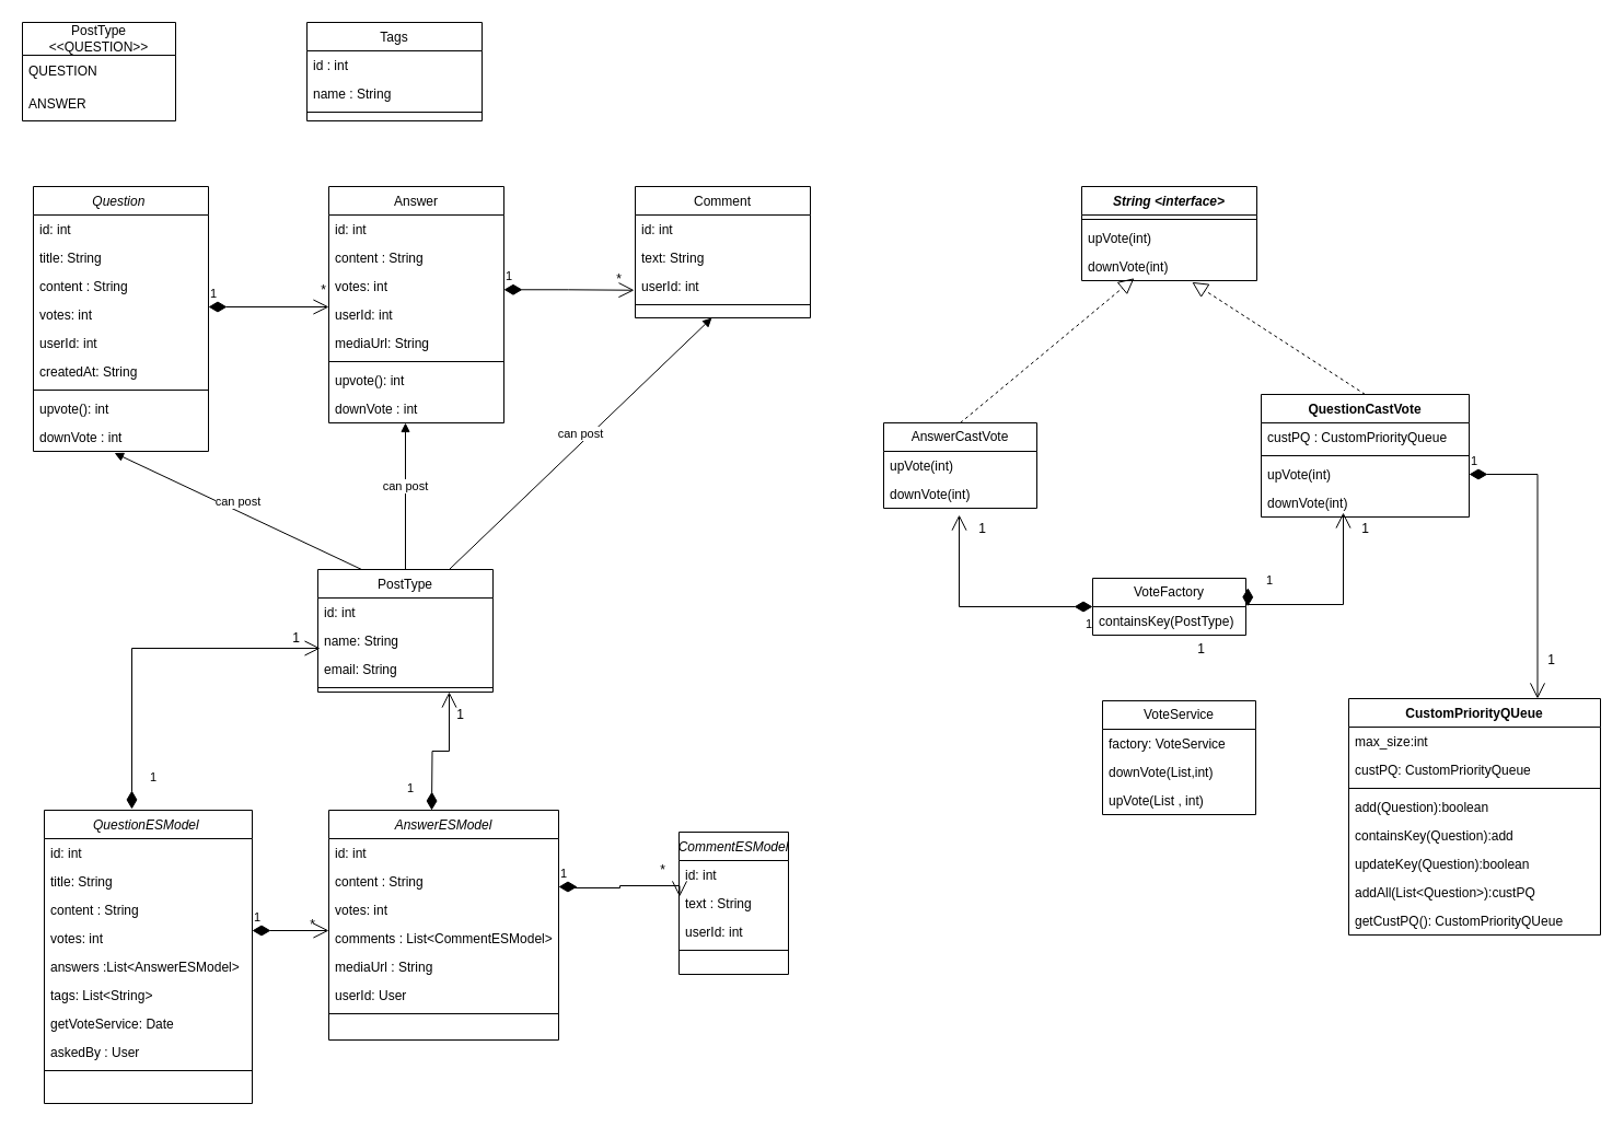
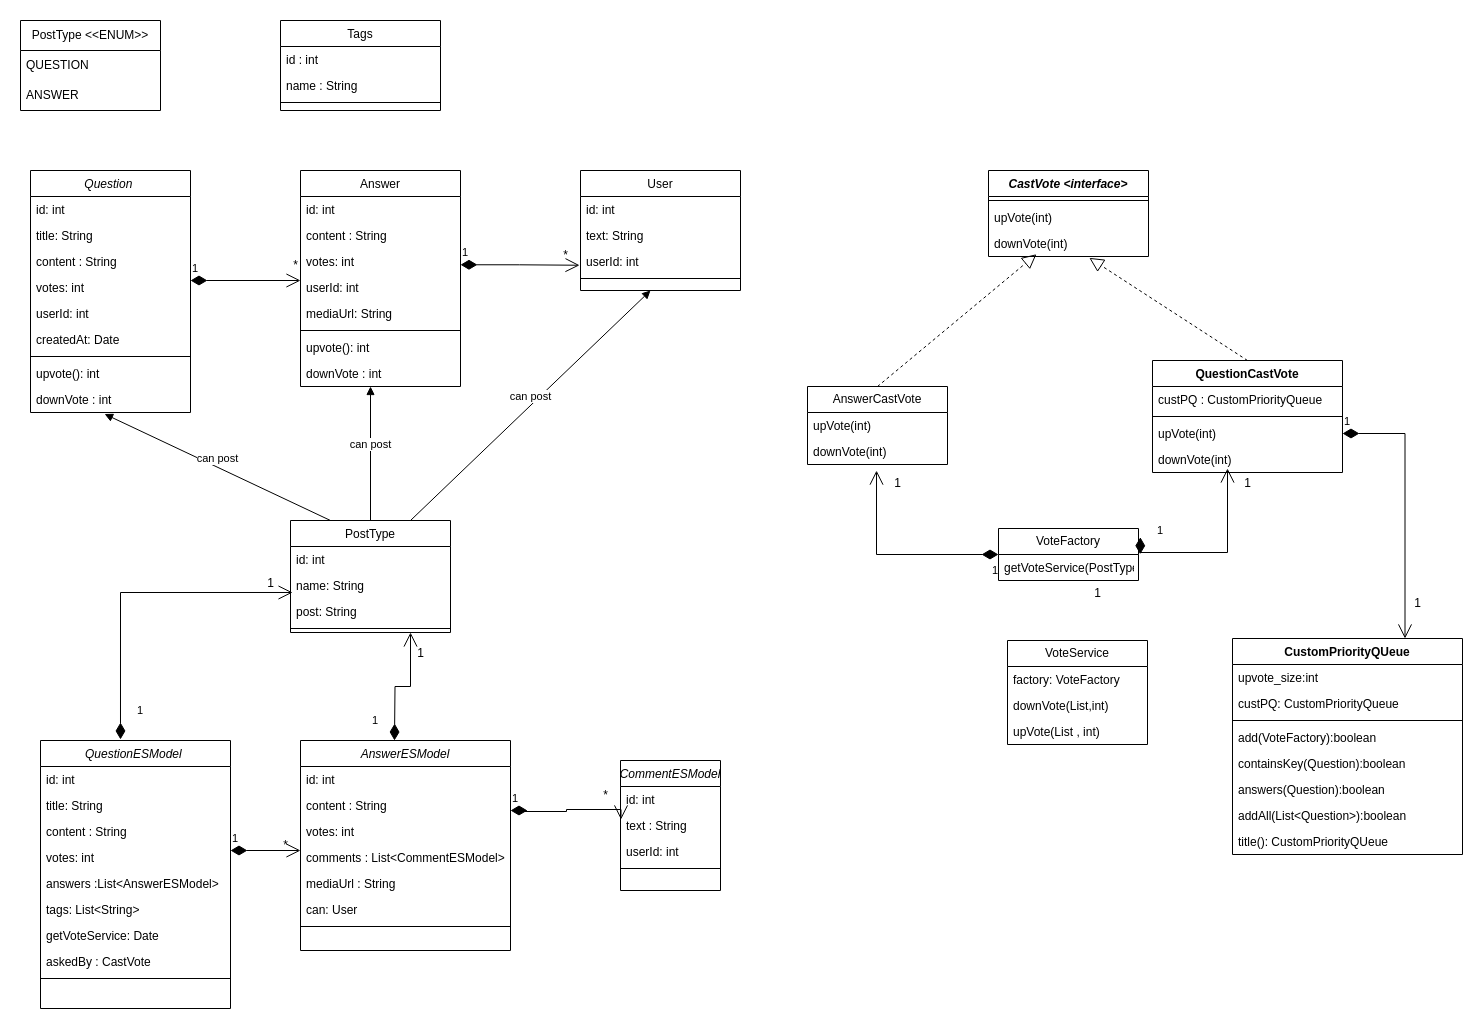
- <mxCell id="35" value="PostType &amp;lt;&amp;lt;QUESTION&amp;gt;&amp;gt;" style="swimlane;fontStyle=0;childLayout=stackLayout;horizontal=1;startSize=30;horizontalStack=0;resizeParent=1;resizeParentMax=0;resizeLast=0;collapsible=1;marginBottom=0;whiteSpace=wrap;html=1;" parent="1" vertex="1"><mxGeometry x="20" y="20" width="140" height="90" as="geometry" /></mxCell>
+ <mxCell id="35" value="PostType &amp;lt;&amp;lt;ENUM&amp;gt;&amp;gt;" style="swimlane;fontStyle=0;childLayout=stackLayout;horizontal=1;startSize=30;horizontalStack=0;resizeParent=1;resizeParentMax=0;resizeLast=0;collapsible=1;marginBottom=0;whiteSpace=wrap;html=1;" parent="1" vertex="1"><mxGeometry x="20" y="20" width="140" height="90" as="geometry" /></mxCell>
- <mxCell id="25" value="Comment" style="swimlane;fontStyle=0;align=center;verticalAlign=top;childLayout=stackLayout;horizontal=1;startSize=26;horizontalStack=0;resizeParent=1;resizeLast=0;collapsible=1;marginBottom=0;rounded=0;shadow=0;strokeWidth=1;" parent="1" vertex="1"><mxGeometry x="580" width="160" height="120" as="geometry" y="170"><mxRectangle x="550" y="140" width="160" height="26" as="alternateBounds" /></mxGeometry></mxCell>
+ <mxCell id="25" value="User" style="swimlane;fontStyle=0;align=center;verticalAlign=top;childLayout=stackLayout;horizontal=1;startSize=26;horizontalStack=0;resizeParent=1;resizeLast=0;collapsible=1;marginBottom=0;rounded=0;shadow=0;strokeWidth=1;" parent="1" vertex="1"><mxGeometry x="580" width="160" height="120" as="geometry" y="170"><mxRectangle x="550" y="140" width="160" height="26" as="alternateBounds" /></mxGeometry></mxCell>
- <mxCell id="76" value="&lt;i&gt;String &amp;lt;interface&amp;gt;&lt;/i&gt;" style="swimlane;fontStyle=1;align=center;verticalAlign=top;childLayout=stackLayout;horizontal=1;startSize=26;horizontalStack=0;resizeParent=1;resizeParentMax=0;resizeLast=0;collapsible=1;marginBottom=0;whiteSpace=wrap;html=1;" vertex="1" parent="1"><mxGeometry x="988" width="160" height="86" as="geometry" y="170" /></mxCell>
+ <mxCell id="76" value="&lt;i&gt;CastVote &amp;lt;interface&amp;gt;&lt;/i&gt;" style="swimlane;fontStyle=1;align=center;verticalAlign=top;childLayout=stackLayout;horizontal=1;startSize=26;horizontalStack=0;resizeParent=1;resizeParentMax=0;resizeLast=0;collapsible=1;marginBottom=0;whiteSpace=wrap;html=1;" vertex="1" parent="1"><mxGeometry x="988" width="160" height="86" as="geometry" y="170" /></mxCell>
- <mxCell id="8" value="createdAt: String" style="text;align=left;verticalAlign=top;spacingLeft=4;spacingRight=4;overflow=hidden;rotatable=0;points=[[0,0.5],[1,0.5]];portConstraint=eastwest;rounded=0;shadow=0;html=0;" parent="2" vertex="1"><mxGeometry y="156" width="160" height="26" as="geometry" /></mxCell>
+ <mxCell id="8" value="createdAt: Date" style="text;align=left;verticalAlign=top;spacingLeft=4;spacingRight=4;overflow=hidden;rotatable=0;points=[[0,0.5],[1,0.5]];portConstraint=eastwest;rounded=0;shadow=0;html=0;" parent="2" vertex="1"><mxGeometry y="156" width="160" height="26" as="geometry" /></mxCell>
- <mxCell id="86" value="containsKey(PostType)" style="text;strokeColor=none;fillColor=none;align=left;verticalAlign=top;spacingLeft=4;spacingRight=4;overflow=hidden;rotatable=0;points=[[0,0.5],[1,0.5]];portConstraint=eastwest;whiteSpace=wrap;html=1;" vertex="1" parent="85"><mxGeometry y="26" width="140" height="26" as="geometry" /></mxCell>
+ <mxCell id="86" value="getVoteService(PostType)" style="text;strokeColor=none;fillColor=none;align=left;verticalAlign=top;spacingLeft=4;spacingRight=4;overflow=hidden;rotatable=0;points=[[0,0.5],[1,0.5]];portConstraint=eastwest;whiteSpace=wrap;html=1;" vertex="1" parent="85"><mxGeometry y="26" width="140" height="26" as="geometry" /></mxCell>
- <mxCell id="33" value="email: String" style="text;align=left;verticalAlign=top;spacingLeft=4;spacingRight=4;overflow=hidden;rotatable=0;points=[[0,0.5],[1,0.5]];portConstraint=eastwest;rounded=0;shadow=0;html=0;" parent="30" vertex="1"><mxGeometry y="78" width="160" height="26" as="geometry" /></mxCell>
+ <mxCell id="33" value="post: String" style="text;align=left;verticalAlign=top;spacingLeft=4;spacingRight=4;overflow=hidden;rotatable=0;points=[[0,0.5],[1,0.5]];portConstraint=eastwest;rounded=0;shadow=0;html=0;" parent="30" vertex="1"><mxGeometry y="78" width="160" height="26" as="geometry" /></mxCell>
- <mxCell id="103" value="max_size:int" style="text;strokeColor=none;fillColor=none;align=left;verticalAlign=top;spacingLeft=4;spacingRight=4;overflow=hidden;rotatable=0;points=[[0,0.5],[1,0.5]];portConstraint=eastwest;whiteSpace=wrap;html=1;" vertex="1" parent="102"><mxGeometry y="26" width="230" height="26" as="geometry" /></mxCell>
+ <mxCell id="103" value="upvote_size:int" style="text;strokeColor=none;fillColor=none;align=left;verticalAlign=top;spacingLeft=4;spacingRight=4;overflow=hidden;rotatable=0;points=[[0,0.5],[1,0.5]];portConstraint=eastwest;whiteSpace=wrap;html=1;" vertex="1" parent="102"><mxGeometry y="26" width="230" height="26" as="geometry" /></mxCell>
- <mxCell id="93" value="factory: VoteService" style="text;strokeColor=none;fillColor=none;align=left;verticalAlign=top;spacingLeft=4;spacingRight=4;overflow=hidden;rotatable=0;points=[[0,0.5],[1,0.5]];portConstraint=eastwest;whiteSpace=wrap;html=1;" vertex="1" parent="92"><mxGeometry y="26" width="140" height="26" as="geometry" /></mxCell>
+ <mxCell id="93" value="factory: VoteFactory" style="text;strokeColor=none;fillColor=none;align=left;verticalAlign=top;spacingLeft=4;spacingRight=4;overflow=hidden;rotatable=0;points=[[0,0.5],[1,0.5]];portConstraint=eastwest;whiteSpace=wrap;html=1;" vertex="1" parent="92"><mxGeometry y="26" width="140" height="26" as="geometry" /></mxCell>
- <mxCell id="106" value="add(Question):boolean" style="text;strokeColor=none;fillColor=none;align=left;verticalAlign=top;spacingLeft=4;spacingRight=4;overflow=hidden;rotatable=0;points=[[0,0.5],[1,0.5]];portConstraint=eastwest;whiteSpace=wrap;html=1;" vertex="1" parent="102"><mxGeometry y="86" width="230" height="26" as="geometry" /></mxCell>
+ <mxCell id="106" value="add(VoteFactory):boolean" style="text;strokeColor=none;fillColor=none;align=left;verticalAlign=top;spacingLeft=4;spacingRight=4;overflow=hidden;rotatable=0;points=[[0,0.5],[1,0.5]];portConstraint=eastwest;whiteSpace=wrap;html=1;" vertex="1" parent="102"><mxGeometry y="86" width="230" height="26" as="geometry" /></mxCell>
- <mxCell id="107" value="containsKey(Question):add" style="text;strokeColor=none;fillColor=none;align=left;verticalAlign=top;spacingLeft=4;spacingRight=4;overflow=hidden;rotatable=0;points=[[0,0.5],[1,0.5]];portConstraint=eastwest;whiteSpace=wrap;html=1;" vertex="1" parent="102"><mxGeometry y="112" width="230" height="26" as="geometry" /></mxCell>
+ <mxCell id="107" value="containsKey(Question):boolean" style="text;strokeColor=none;fillColor=none;align=left;verticalAlign=top;spacingLeft=4;spacingRight=4;overflow=hidden;rotatable=0;points=[[0,0.5],[1,0.5]];portConstraint=eastwest;whiteSpace=wrap;html=1;" vertex="1" parent="102"><mxGeometry y="112" width="230" height="26" as="geometry" /></mxCell>
- <mxCell id="108" value="updateKey(Question):boolean" style="text;strokeColor=none;fillColor=none;align=left;verticalAlign=top;spacingLeft=4;spacingRight=4;overflow=hidden;rotatable=0;points=[[0,0.5],[1,0.5]];portConstraint=eastwest;whiteSpace=wrap;html=1;" vertex="1" parent="102"><mxGeometry y="138" width="230" height="26" as="geometry" /></mxCell>
+ <mxCell id="108" value="answers(Question):boolean" style="text;strokeColor=none;fillColor=none;align=left;verticalAlign=top;spacingLeft=4;spacingRight=4;overflow=hidden;rotatable=0;points=[[0,0.5],[1,0.5]];portConstraint=eastwest;whiteSpace=wrap;html=1;" vertex="1" parent="102"><mxGeometry y="138" width="230" height="26" as="geometry" /></mxCell>
- <mxCell id="109" value="addAll(List&amp;lt;Question&amp;gt;):custPQ" style="text;strokeColor=none;fillColor=none;align=left;verticalAlign=top;spacingLeft=4;spacingRight=4;overflow=hidden;rotatable=0;points=[[0,0.5],[1,0.5]];portConstraint=eastwest;whiteSpace=wrap;html=1;" vertex="1" parent="102"><mxGeometry y="164" width="230" height="26" as="geometry" /></mxCell>
+ <mxCell id="109" value="addAll(List&amp;lt;Question&amp;gt;):boolean" style="text;strokeColor=none;fillColor=none;align=left;verticalAlign=top;spacingLeft=4;spacingRight=4;overflow=hidden;rotatable=0;points=[[0,0.5],[1,0.5]];portConstraint=eastwest;whiteSpace=wrap;html=1;" vertex="1" parent="102"><mxGeometry y="164" width="230" height="26" as="geometry" /></mxCell>
- <mxCell id="110" value="getCustPQ(): CustomPriorityQUeue" style="text;strokeColor=none;fillColor=none;align=left;verticalAlign=top;spacingLeft=4;spacingRight=4;overflow=hidden;rotatable=0;points=[[0,0.5],[1,0.5]];portConstraint=eastwest;whiteSpace=wrap;html=1;" vertex="1" parent="102"><mxGeometry y="190" width="230" height="26" as="geometry" /></mxCell>
+ <mxCell id="110" value="title(): CustomPriorityQUeue" style="text;strokeColor=none;fillColor=none;align=left;verticalAlign=top;spacingLeft=4;spacingRight=4;overflow=hidden;rotatable=0;points=[[0,0.5],[1,0.5]];portConstraint=eastwest;whiteSpace=wrap;html=1;" vertex="1" parent="102"><mxGeometry y="190" width="230" height="26" as="geometry" /></mxCell>
- <mxCell id="61" value="userId: User" style="text;align=left;verticalAlign=top;spacingLeft=4;spacingRight=4;overflow=hidden;rotatable=0;points=[[0,0.5],[1,0.5]];portConstraint=eastwest;rounded=0;shadow=0;html=0;" vertex="1" parent="55"><mxGeometry y="156" width="210" height="26" as="geometry" /></mxCell>
+ <mxCell id="61" value="can: User" style="text;align=left;verticalAlign=top;spacingLeft=4;spacingRight=4;overflow=hidden;rotatable=0;points=[[0,0.5],[1,0.5]];portConstraint=eastwest;rounded=0;shadow=0;html=0;" vertex="1" parent="55"><mxGeometry y="156" width="210" height="26" as="geometry" /></mxCell>
- <mxCell id="53" value="askedBy : User" style="text;align=left;verticalAlign=top;spacingLeft=4;spacingRight=4;overflow=hidden;rotatable=0;points=[[0,0.5],[1,0.5]];portConstraint=eastwest;" vertex="1" parent="45"><mxGeometry y="208" width="190" height="26" as="geometry" /></mxCell>
+ <mxCell id="53" value="askedBy : CastVote" style="text;align=left;verticalAlign=top;spacingLeft=4;spacingRight=4;overflow=hidden;rotatable=0;points=[[0,0.5],[1,0.5]];portConstraint=eastwest;" vertex="1" parent="45"><mxGeometry y="208" width="190" height="26" as="geometry" /></mxCell>
